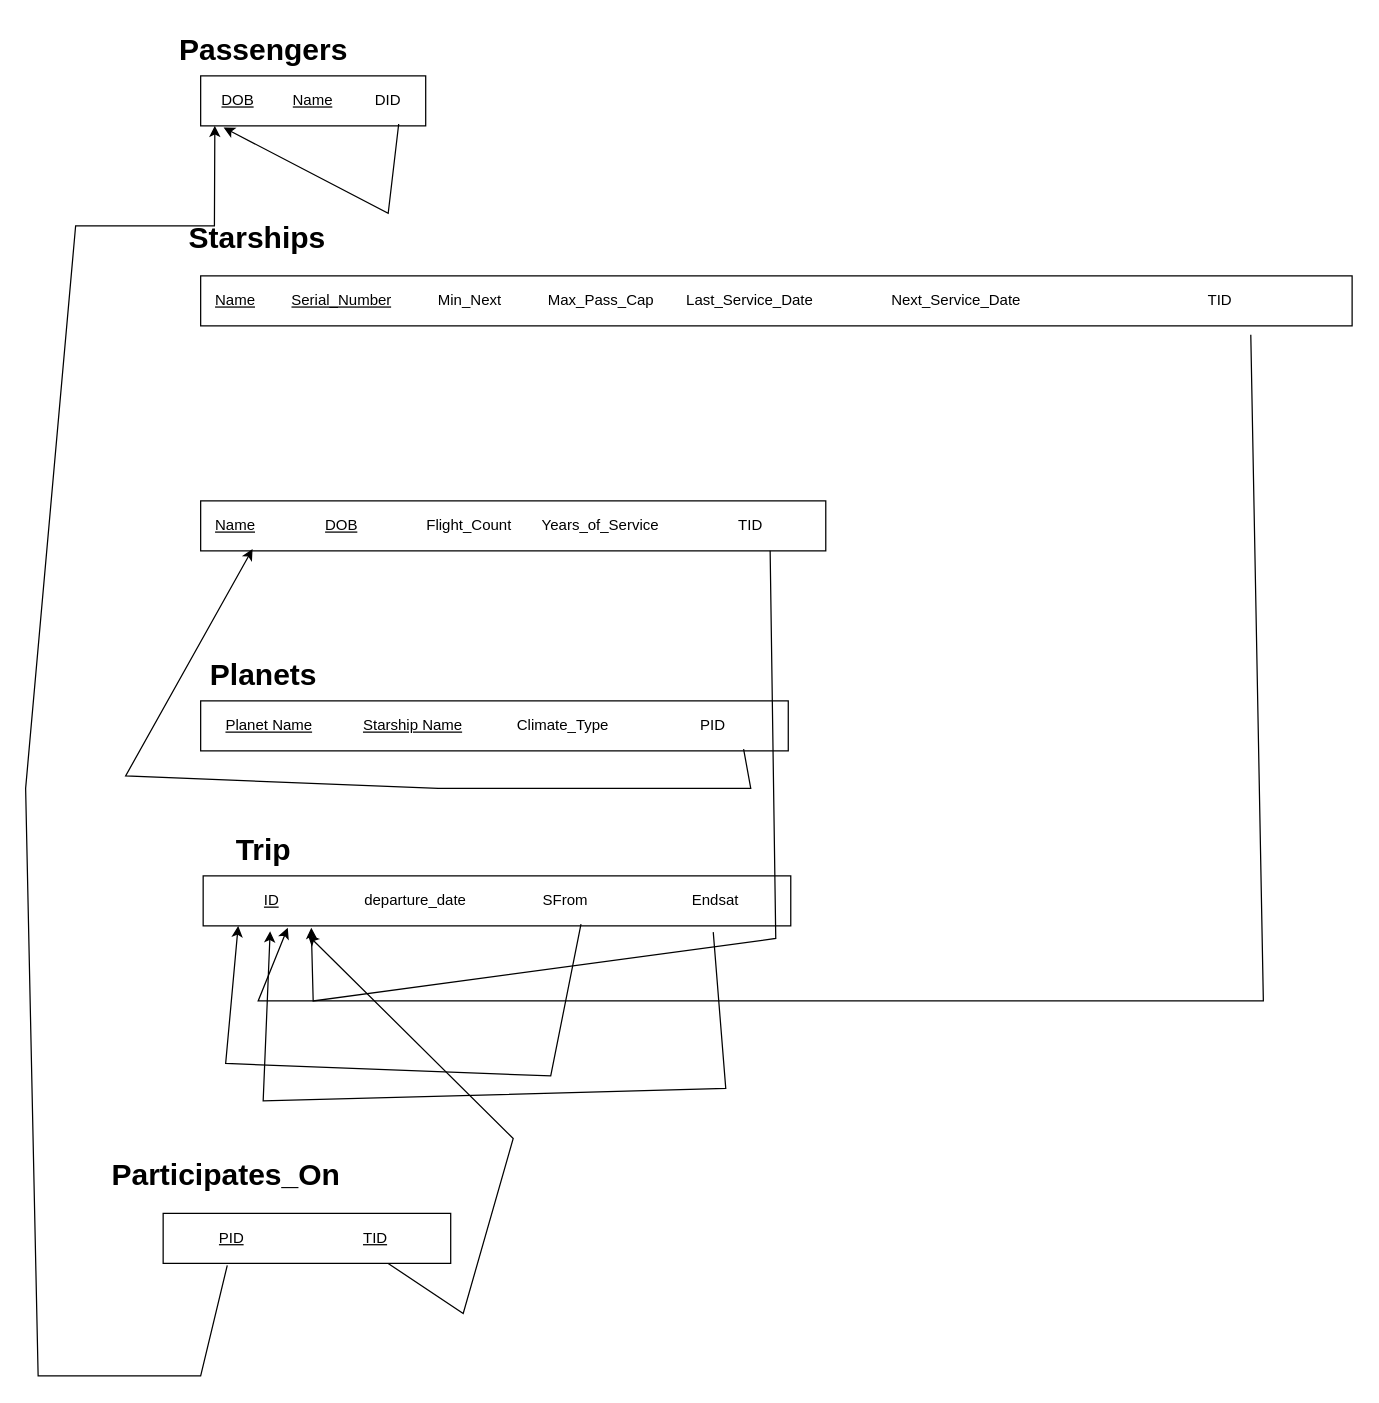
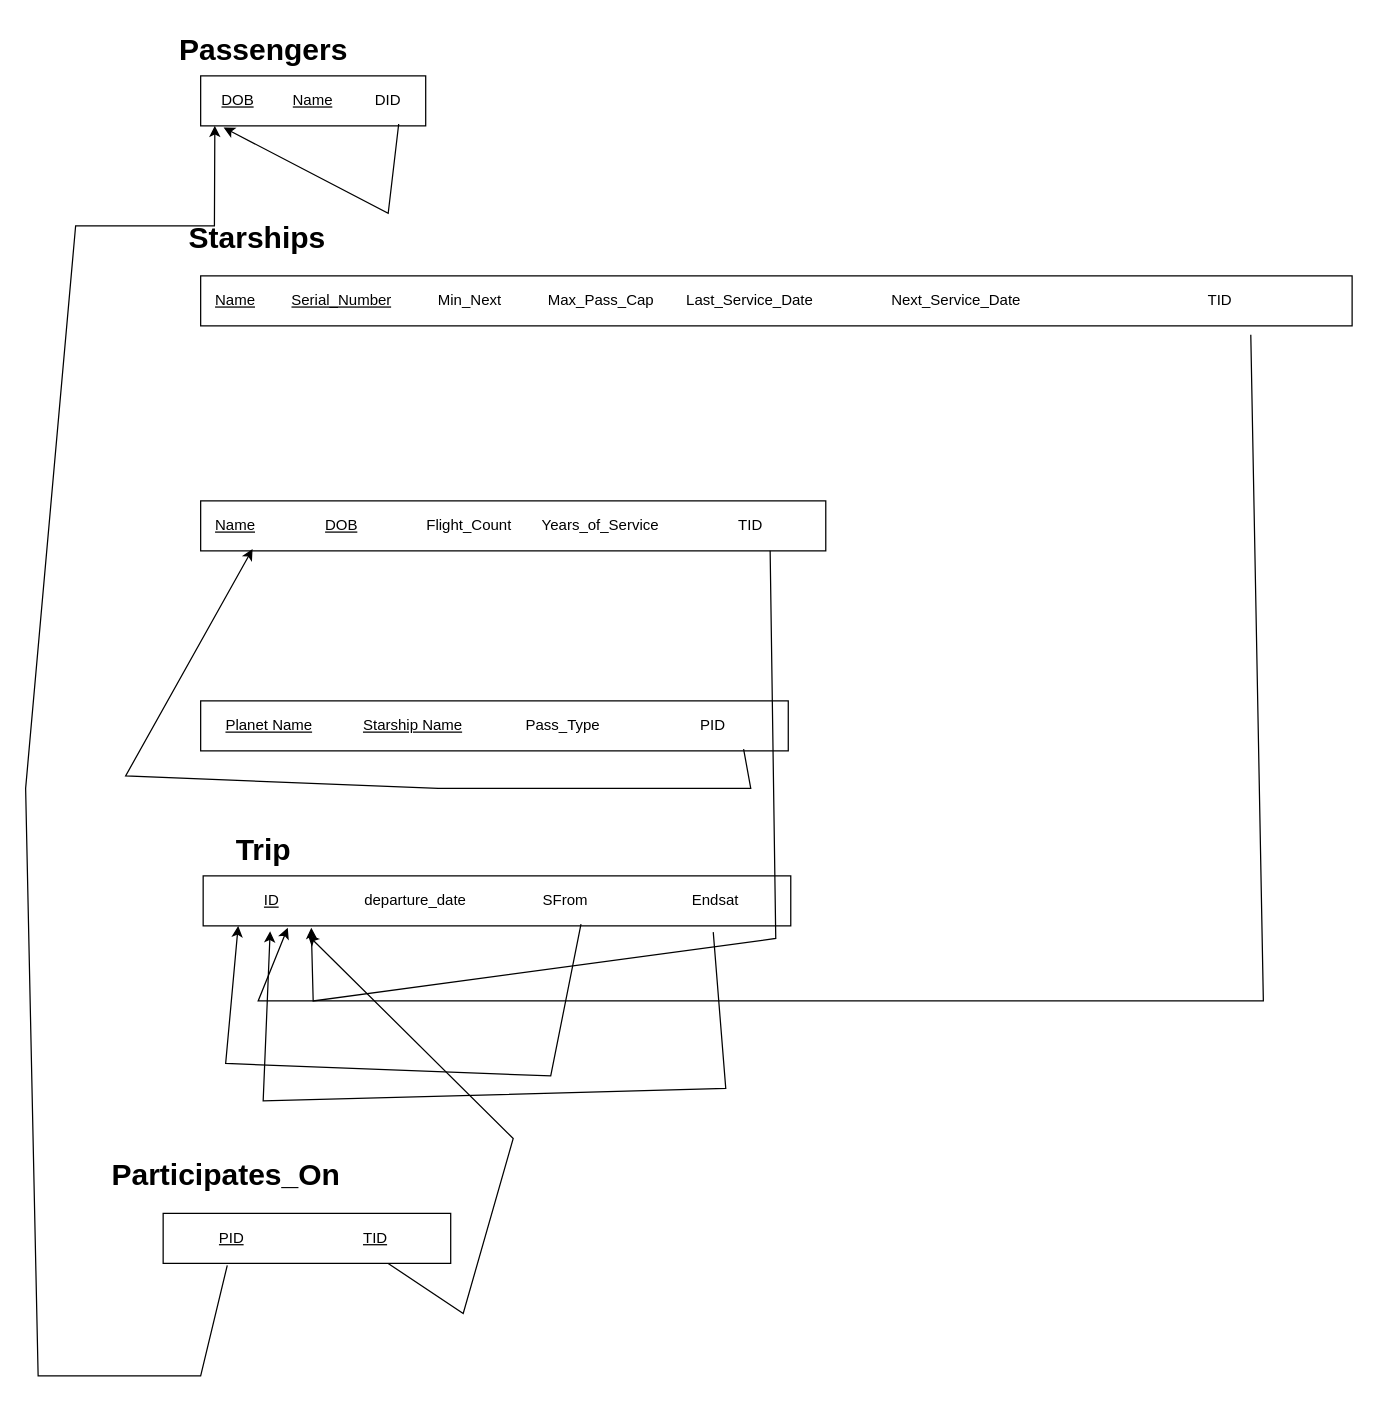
- <mxCell id="27" value="Planets" style="text;strokeColor=none;fillColor=none;html=1;fontSize=24;fontStyle=1;verticalAlign=middle;align=center;" parent="1" vertex="1"><mxGeometry x="160" y="520" width="100" height="40" as="geometry" /></mxCell>
- <mxCell id="32" value="Climate_Type" style="shape=partialRectangle;html=1;whiteSpace=wrap;connectable=0;fillColor=none;top=0;left=0;bottom=0;right=0;overflow=hidden;fontSize=12;strokeColor=inherit;" parent="29" vertex="1"><mxGeometry x="230" width="120" height="40" as="geometry"><mxRectangle width="120" height="40" as="alternateBounds" /></mxGeometry></mxCell>
+ <mxCell id="32" value="Pass_Type" style="shape=partialRectangle;html=1;whiteSpace=wrap;connectable=0;fillColor=none;top=0;left=0;bottom=0;right=0;overflow=hidden;fontSize=12;strokeColor=inherit;" parent="29" vertex="1"><mxGeometry x="230" width="120" height="40" as="geometry"><mxRectangle width="120" height="40" as="alternateBounds" /></mxGeometry></mxCell>
